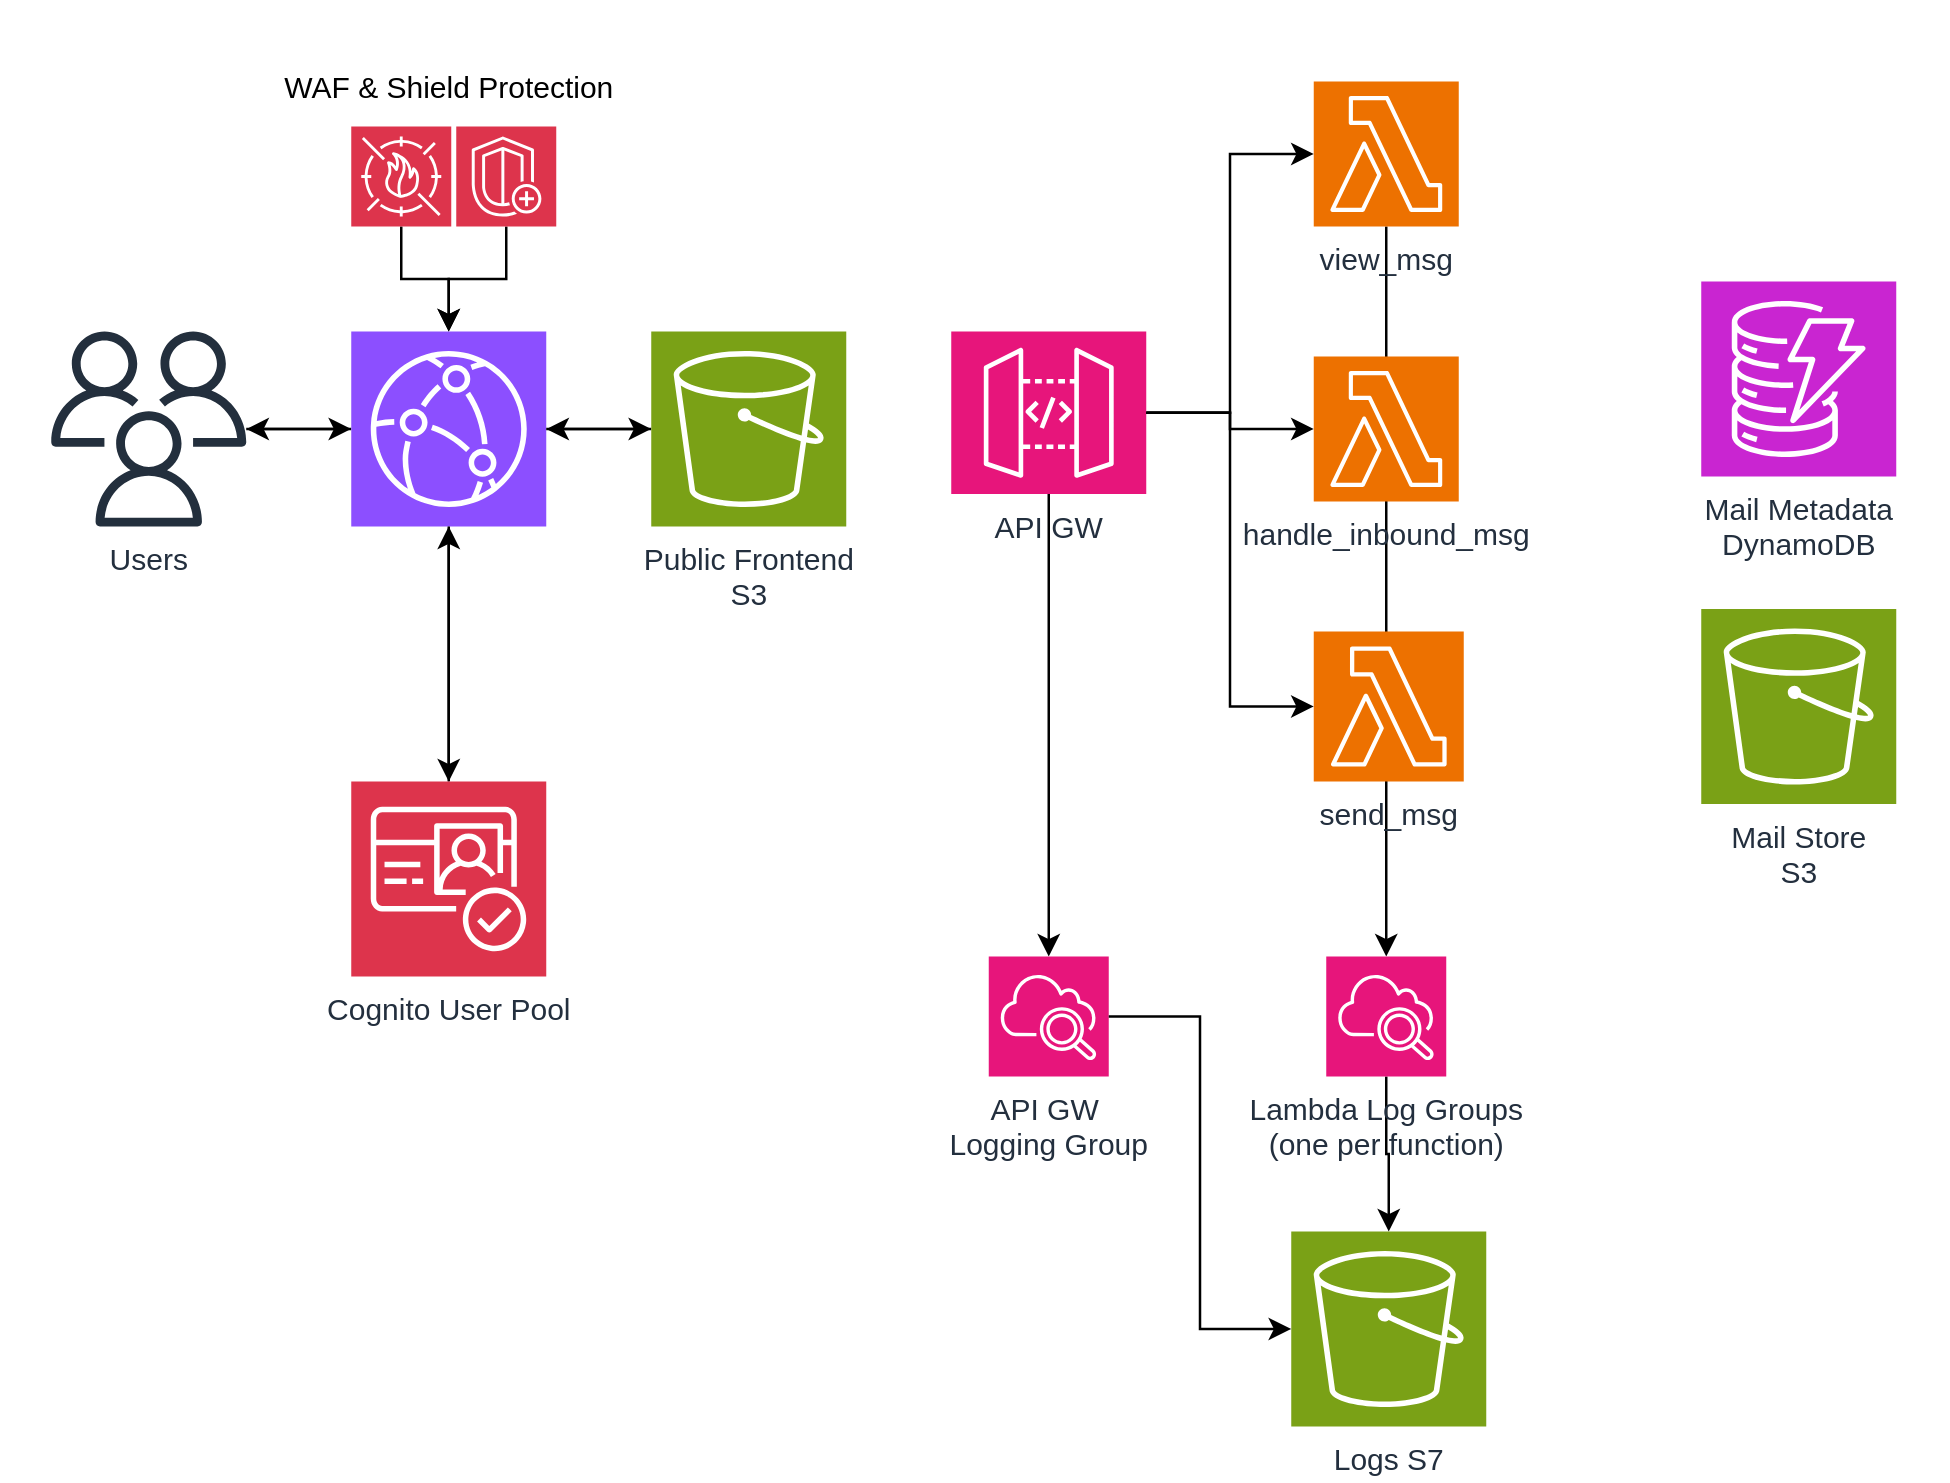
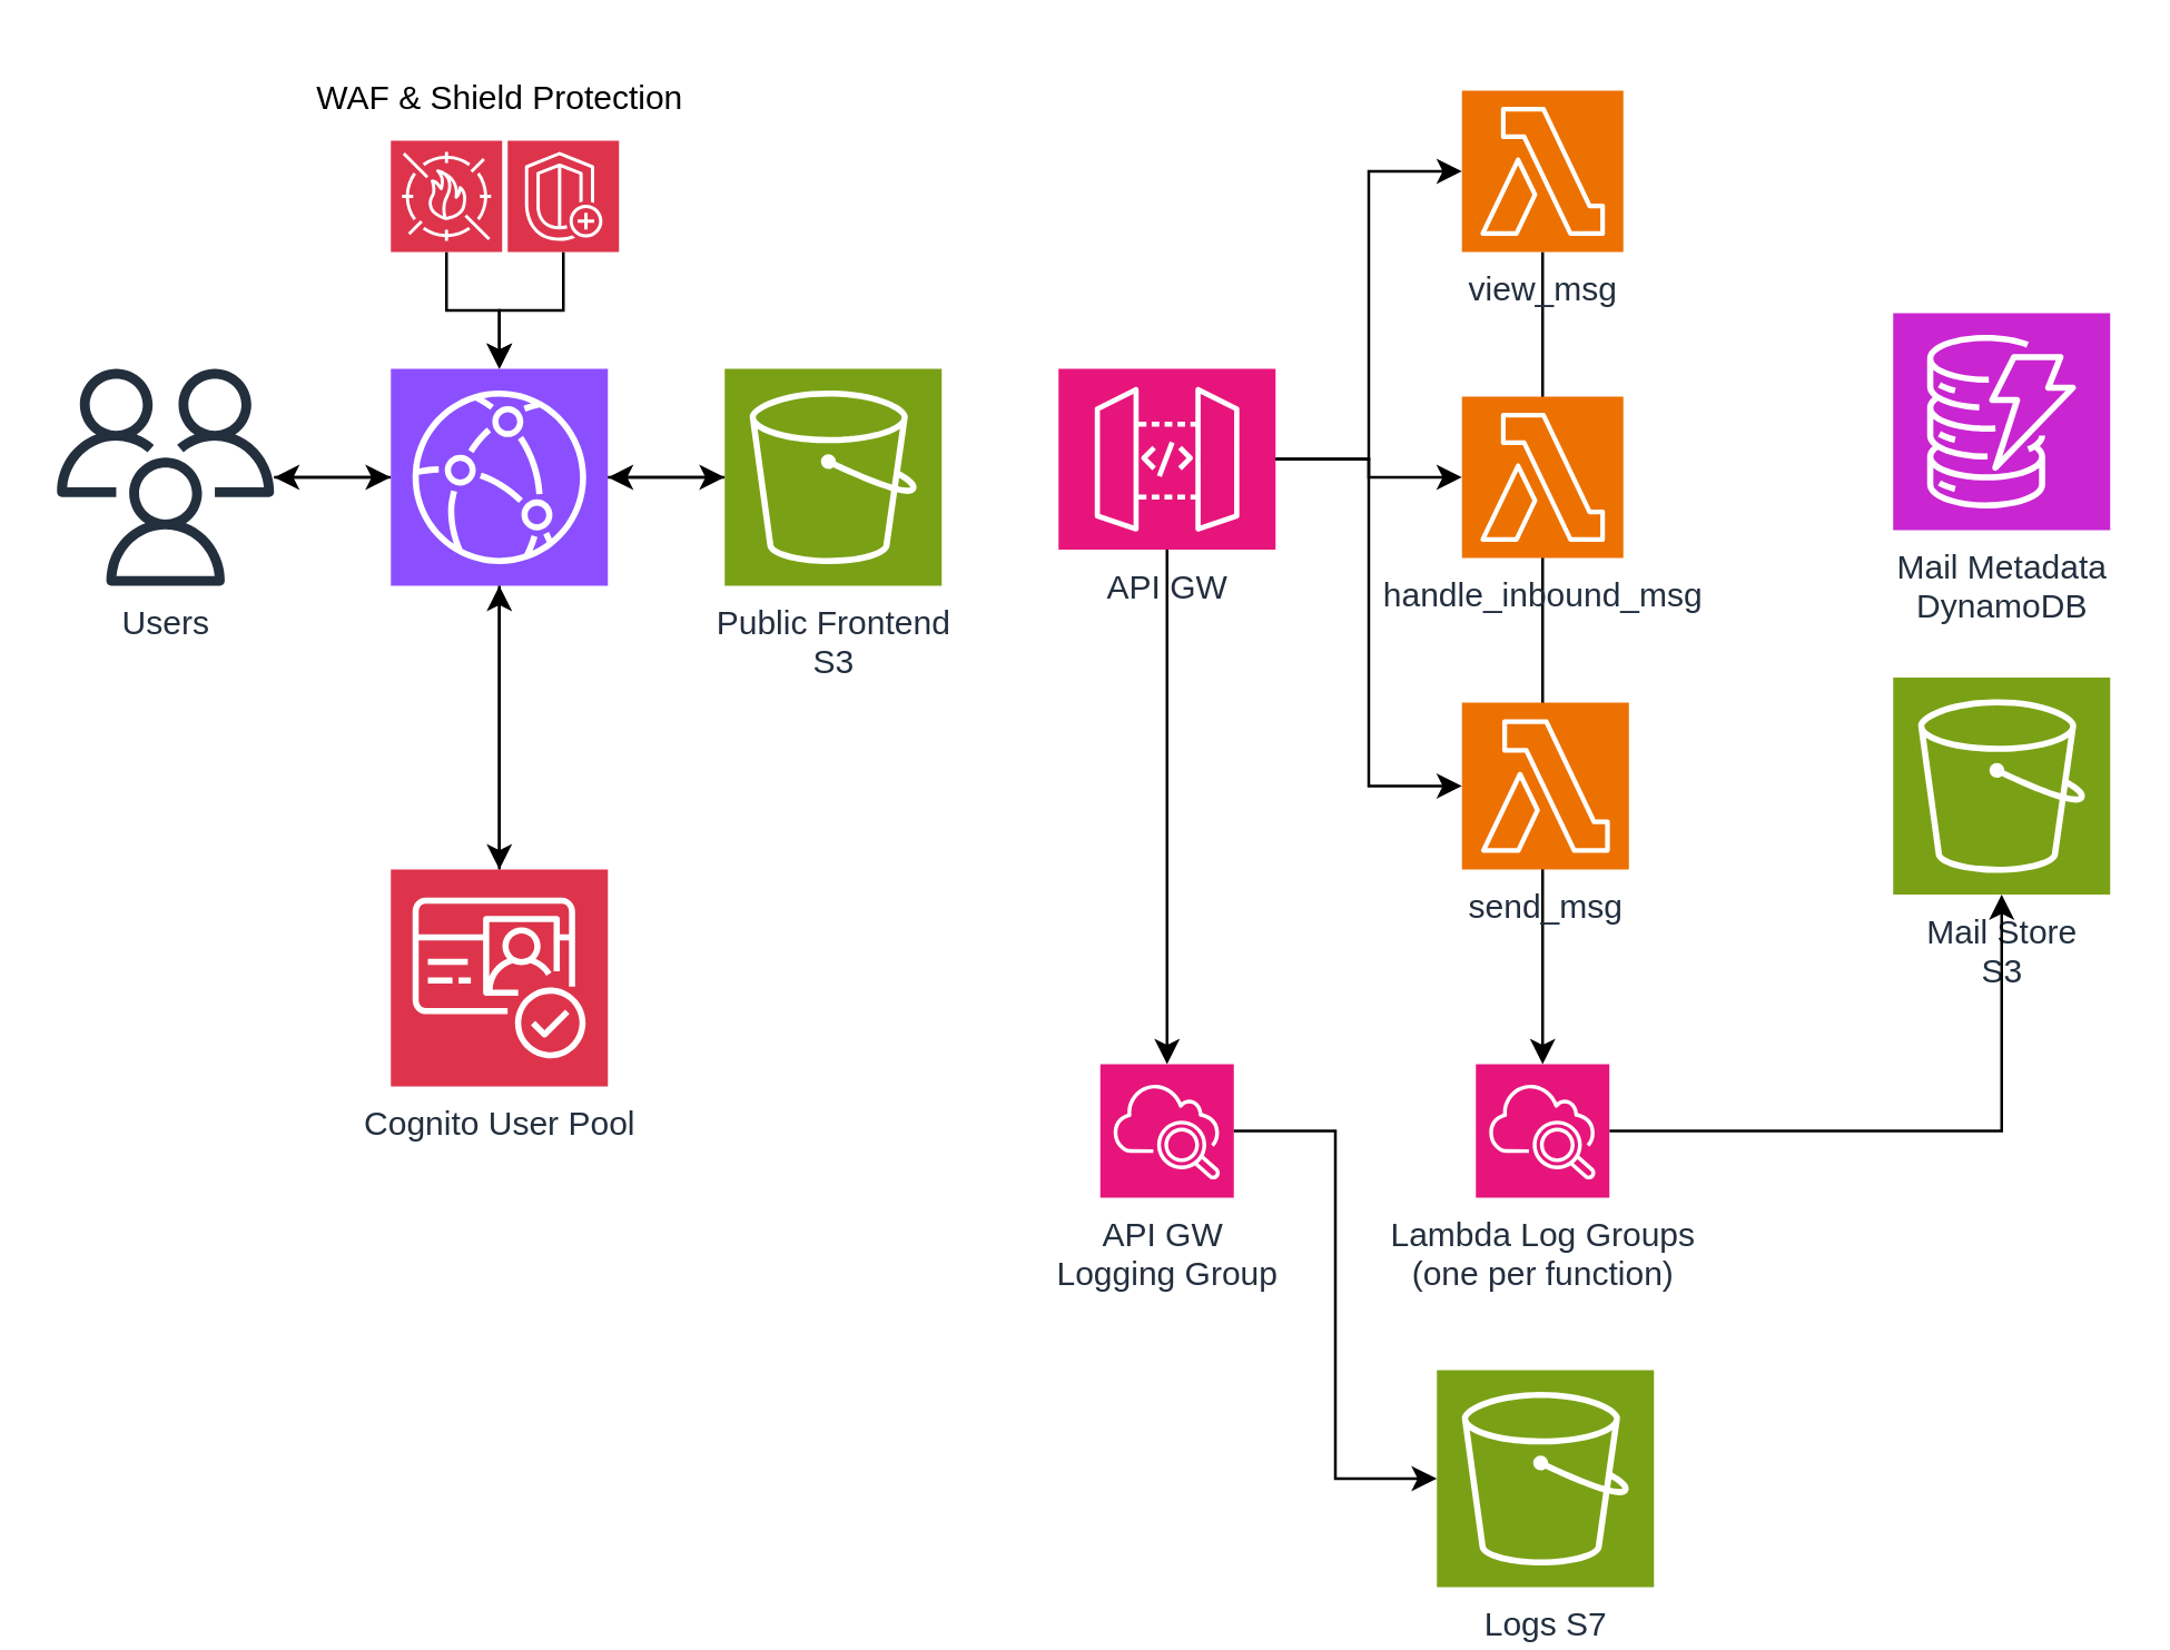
- <mxCell id="22" style="edgeStyle=orthogonalEdgeStyle;rounded=0;orthogonalLoop=1;jettySize=auto;html=1;" edge="1" parent="1" source="23" target="21"><mxGeometry relative="1" as="geometry" /></mxCell>
+ <mxCell id="22" style="edgeStyle=orthogonalEdgeStyle;rounded=0;orthogonalLoop=1;jettySize=auto;html=1;" edge="1" parent="1" source="23" target="20"><mxGeometry relative="1" as="geometry" /></mxCell>
